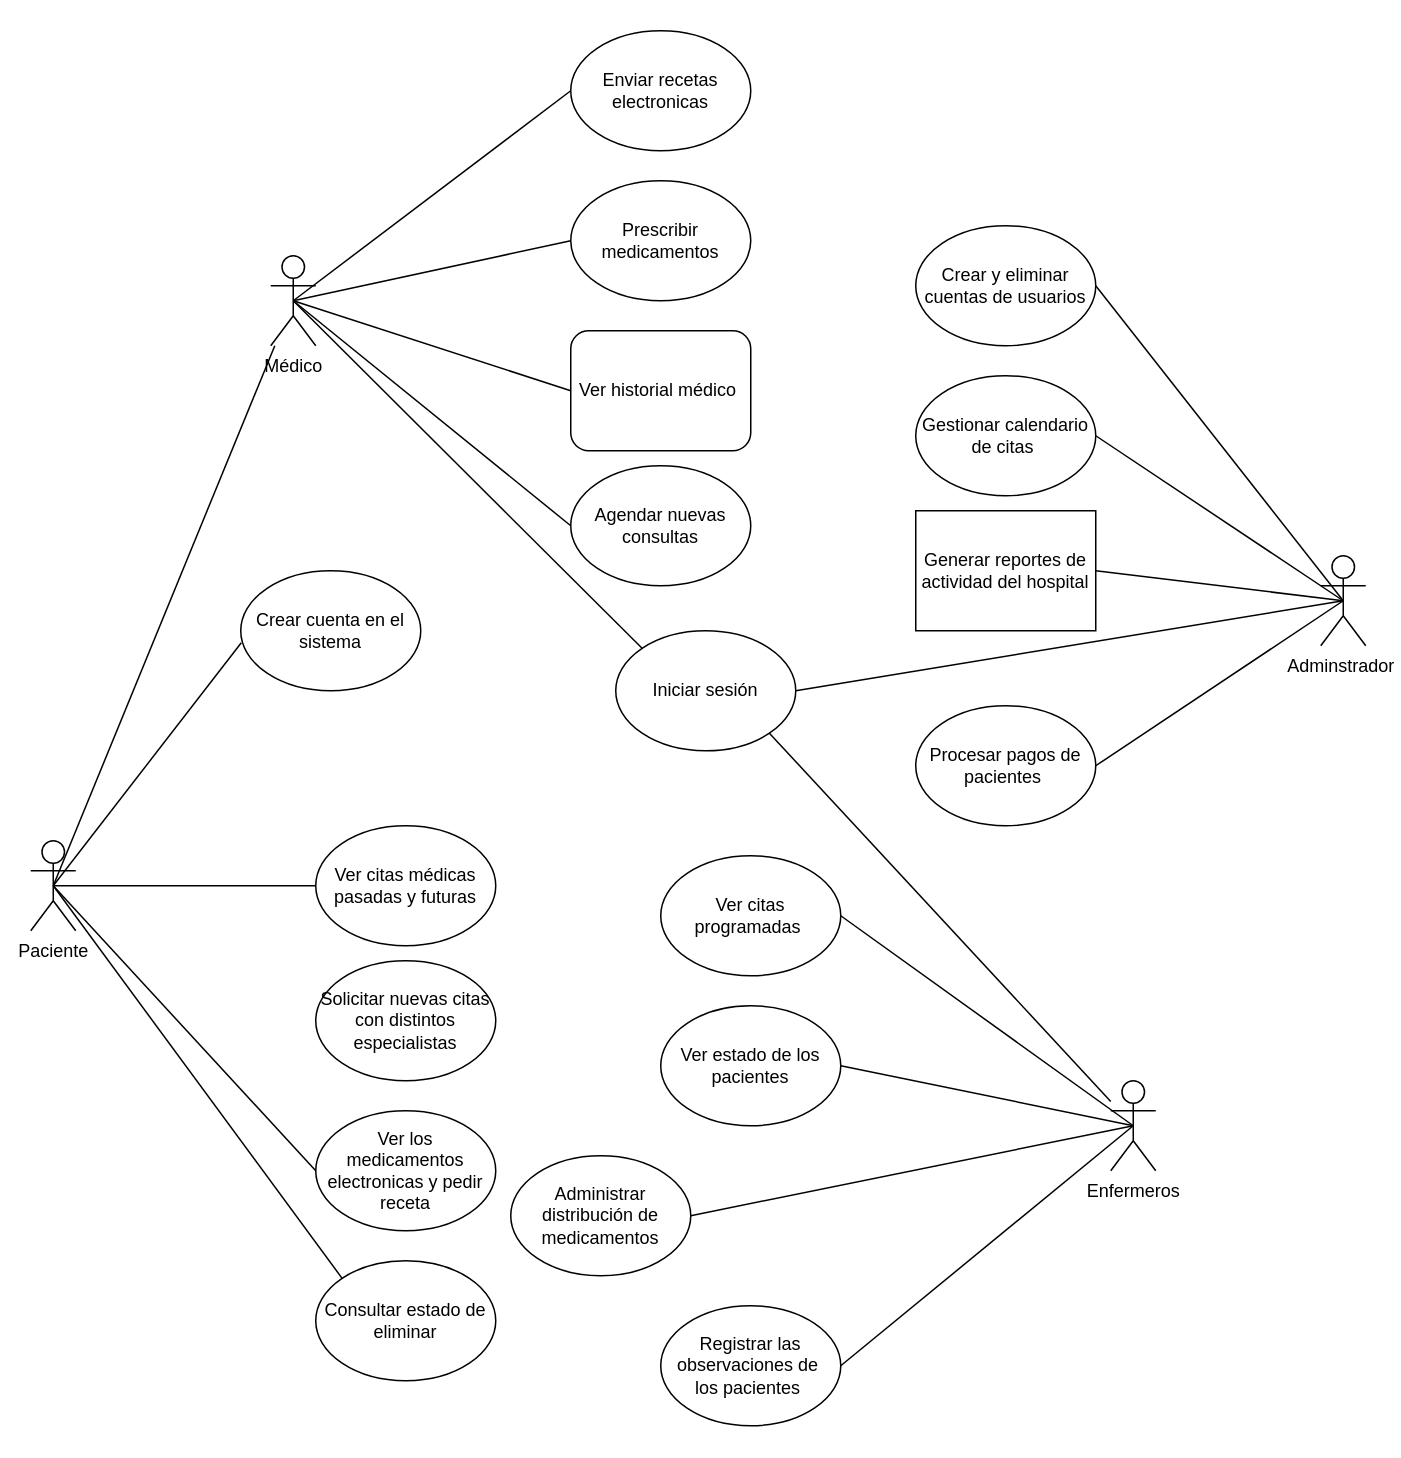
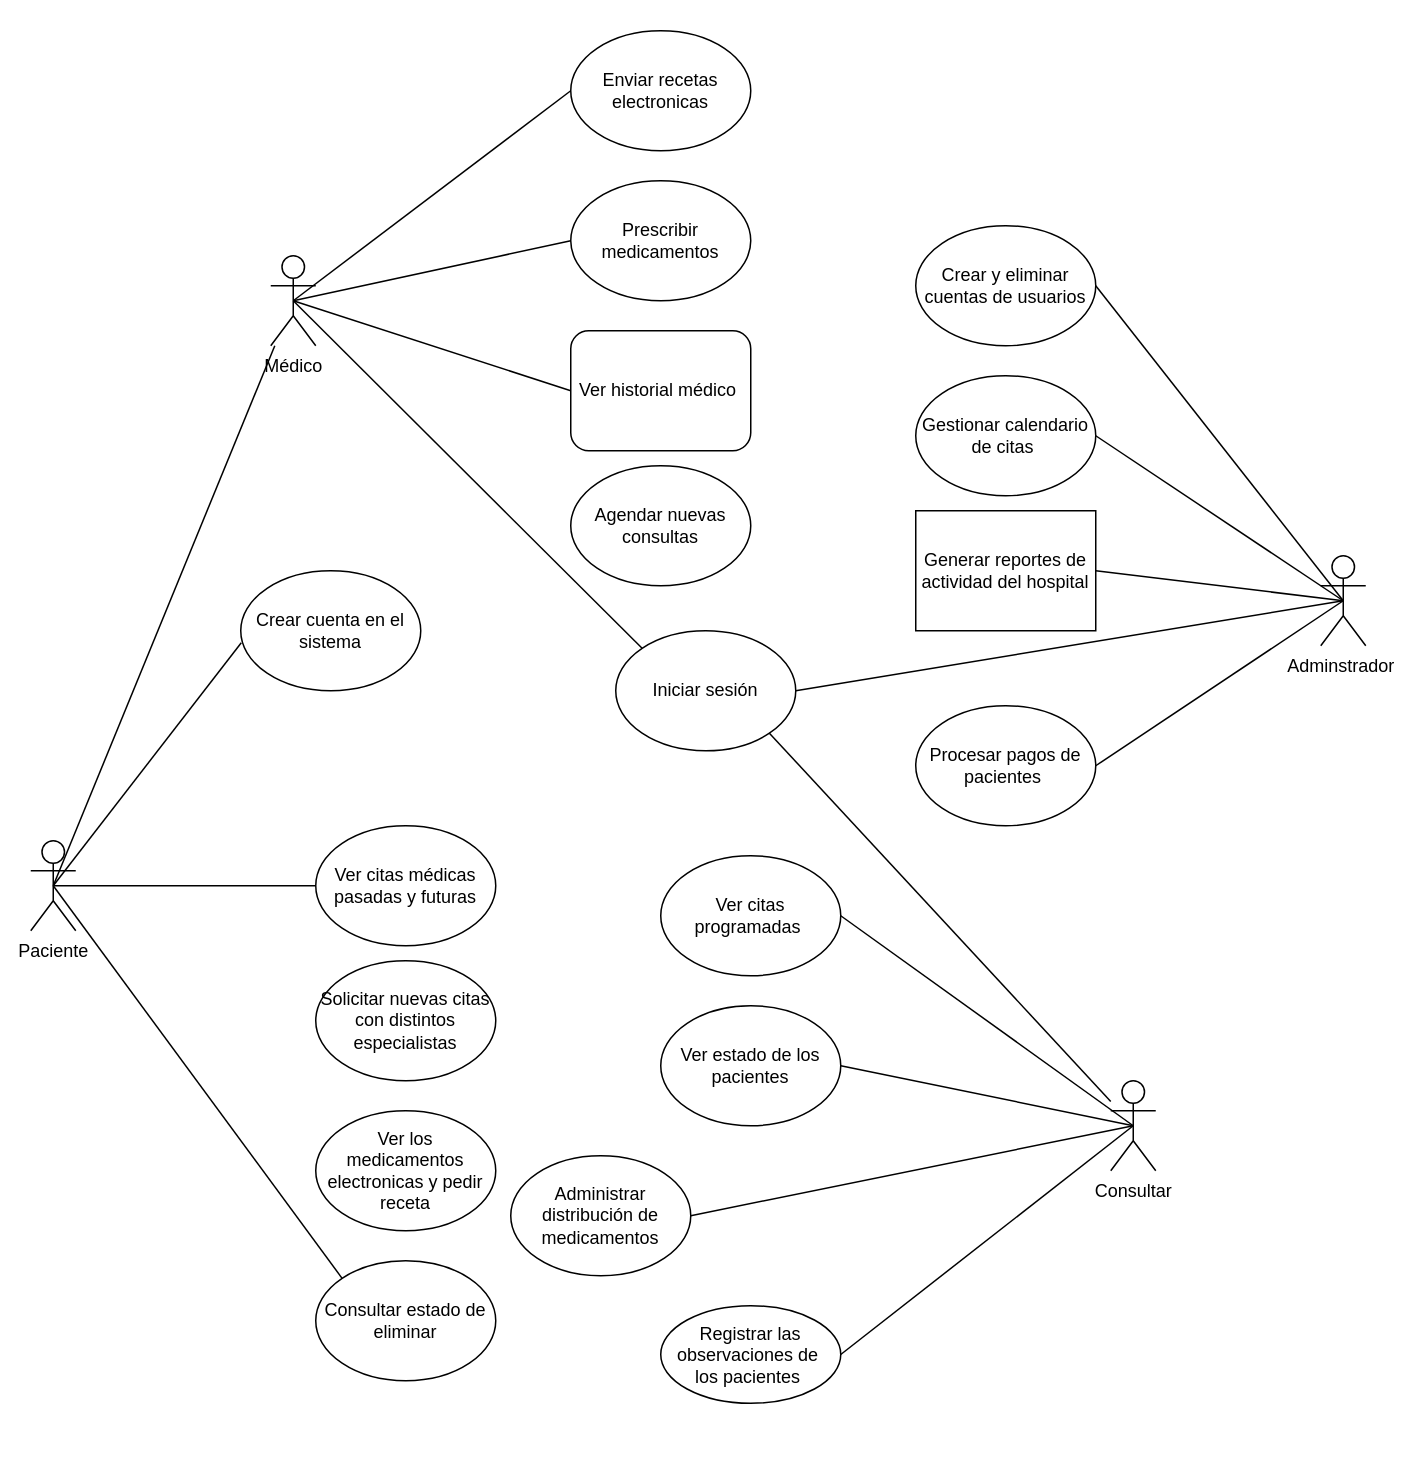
- <mxCell id="39" value="" style="endArrow=none;html=1;rounded=0;exitX=0.5;exitY=0.5;exitDx=0;exitDy=0;exitPerimeter=0;entryX=0;entryY=0.5;entryDx=0;entryDy=0;" edge="1" parent="1" source="4" target="11"><mxGeometry width="50" height="50" relative="1" as="geometry"><mxPoint x="340" y="280" as="sourcePoint" /><mxPoint x="390" y="230" as="targetPoint" /></mxGeometry></mxCell>
- <mxCell id="26" value="" style="endArrow=none;html=1;rounded=0;entryX=0;entryY=0.5;entryDx=0;entryDy=0;exitX=0.5;exitY=0.5;exitDx=0;exitDy=0;exitPerimeter=0;" edge="1" parent="1" source="2" target="8"><mxGeometry width="50" height="50" relative="1" as="geometry"><mxPoint y="600" as="sourcePoint" x="180" /><mxPoint x="230" y="550" as="targetPoint" /></mxGeometry></mxCell>
- <mxCell id="3" value="Enfermeros" style="shape=umlActor;verticalLabelPosition=bottom;verticalAlign=top;html=1;outlineConnect=0;" vertex="1" parent="1"><mxGeometry x="740" y="720" width="30" height="60" as="geometry" /></mxCell>
+ <mxCell id="3" value="Consultar" style="shape=umlActor;verticalLabelPosition=bottom;verticalAlign=top;html=1;outlineConnect=0;" vertex="1" parent="1"><mxGeometry x="740" y="720" width="30" height="60" as="geometry" /></mxCell>
- <mxCell id="18" value="Registrar las observaciones de&amp;nbsp;&lt;div&gt;los pacientes&amp;nbsp;&lt;/div&gt;" style="ellipse;whiteSpace=wrap;html=1;" vertex="1" parent="1"><mxGeometry x="440" y="870" width="120" height="80" as="geometry" /></mxCell>
+ <mxCell id="18" value="Registrar las observaciones de&amp;nbsp;&lt;div&gt;los pacientes&amp;nbsp;&lt;/div&gt;" style="ellipse;whiteSpace=wrap;html=1;" vertex="1" parent="1"><mxGeometry x="440" y="870" width="120" height="65" as="geometry" /></mxCell>
